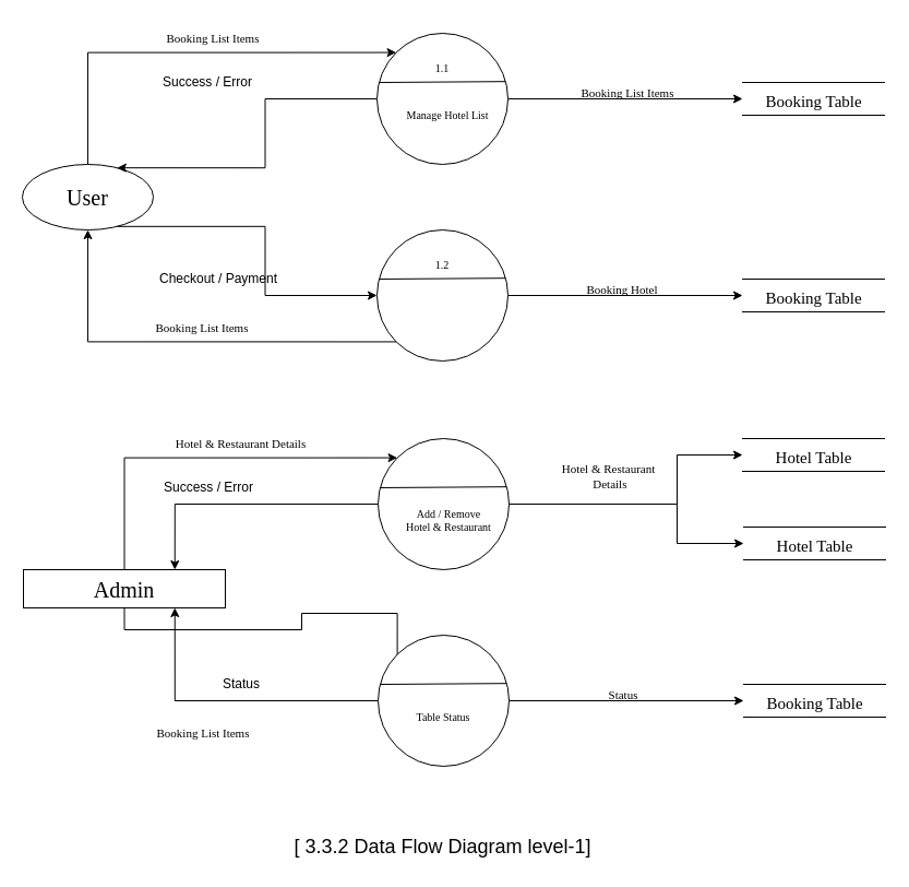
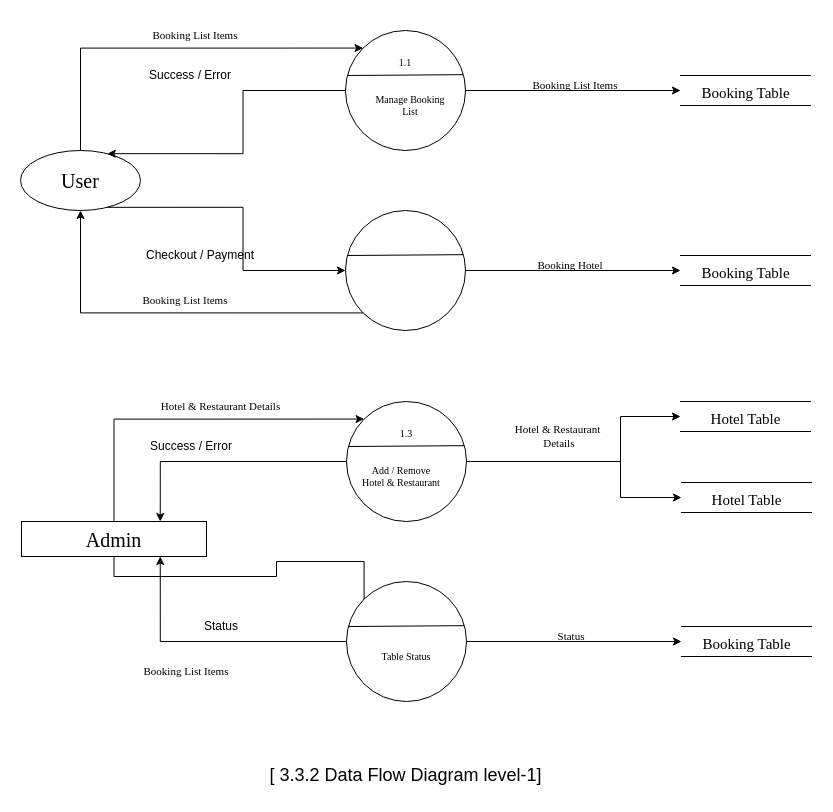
- <mxCell id="17" value="Manage Hotel List" style="text;html=1;strokeColor=none;fillColor=none;align=center;verticalAlign=middle;whiteSpace=wrap;rounded=0;fontFamily=Lucida Console;fontSize=10;" parent="1" vertex="1"><mxGeometry x="370" y="90" width="80" height="30" as="geometry" /></mxCell>
+ <mxCell id="17" value="Manage Booking List" style="text;html=1;strokeColor=none;fillColor=none;align=center;verticalAlign=middle;whiteSpace=wrap;rounded=0;fontFamily=Lucida Console;fontSize=10;" parent="1" vertex="1"><mxGeometry x="370" y="90" width="80" height="30" as="geometry" /></mxCell>
- <mxCell id="16" value="&lt;font style=&quot;font-size: 10px;&quot;&gt;1.2&lt;/font&gt;" style="text;html=1;strokeColor=none;fillColor=none;align=center;verticalAlign=middle;whiteSpace=wrap;rounded=0;fontFamily=Lucida Console;fontSize=15;" parent="1" vertex="1"><mxGeometry x="375" y="225" width="60" height="30" as="geometry" /></mxCell>
+ <mxCell id="38" value="&lt;font style=&quot;font-size: 10px;&quot;&gt;1.3&lt;/font&gt;" style="text;html=1;strokeColor=none;fillColor=none;align=center;verticalAlign=middle;whiteSpace=wrap;rounded=0;fontFamily=Lucida Console;fontSize=15;" parent="1" vertex="1"><mxGeometry x="376" y="416" width="60" height="30" as="geometry" /></mxCell>
- <mxCell id="39" value="Add / Remove&lt;br&gt;Hotel &amp;amp; Restaurant" style="text;html=1;strokeColor=none;fillColor=none;align=center;verticalAlign=middle;whiteSpace=wrap;rounded=0;fontFamily=Lucida Console;fontSize=10;" parent="1" vertex="1"><mxGeometry x="371" y="461" width="80" height="30" as="geometry" /></mxCell>
+ <mxCell id="39" value="Add / Remove&lt;br&gt;Hotel &amp;amp; Restaurant" style="text;html=1;strokeColor=none;fillColor=none;align=center;verticalAlign=middle;whiteSpace=wrap;rounded=0;fontFamily=Lucida Console;fontSize=10;" parent="1" vertex="1"><mxGeometry x="361" y="461" width="80" height="30" as="geometry" /></mxCell>
